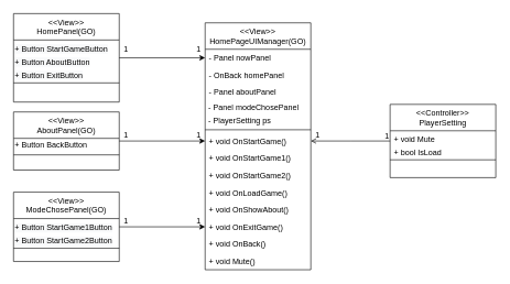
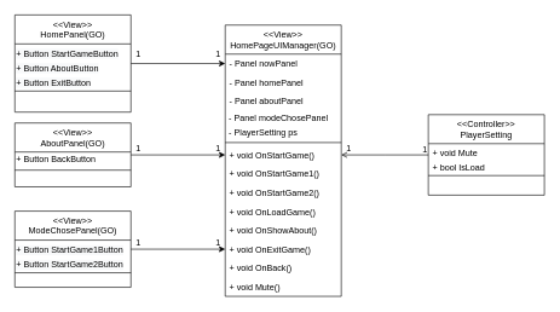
- <mxCell id="4" value="- OnBack homePanel" style="text;align=left;verticalAlign=top;spacingLeft=4;spacingRight=4;overflow=hidden;rotatable=0;points=[[0,0.5],[1,0.5]];portConstraint=eastwest;rounded=0;shadow=0;html=0;" parent="2" vertex="1"><mxGeometry y="66" width="160" height="26" as="geometry" /></mxCell>
+ <mxCell id="4" value="- Panel homePanel" style="text;align=left;verticalAlign=top;spacingLeft=4;spacingRight=4;overflow=hidden;rotatable=0;points=[[0,0.5],[1,0.5]];portConstraint=eastwest;rounded=0;shadow=0;html=0;" parent="2" vertex="1"><mxGeometry y="66" width="160" height="26" as="geometry" /></mxCell>
